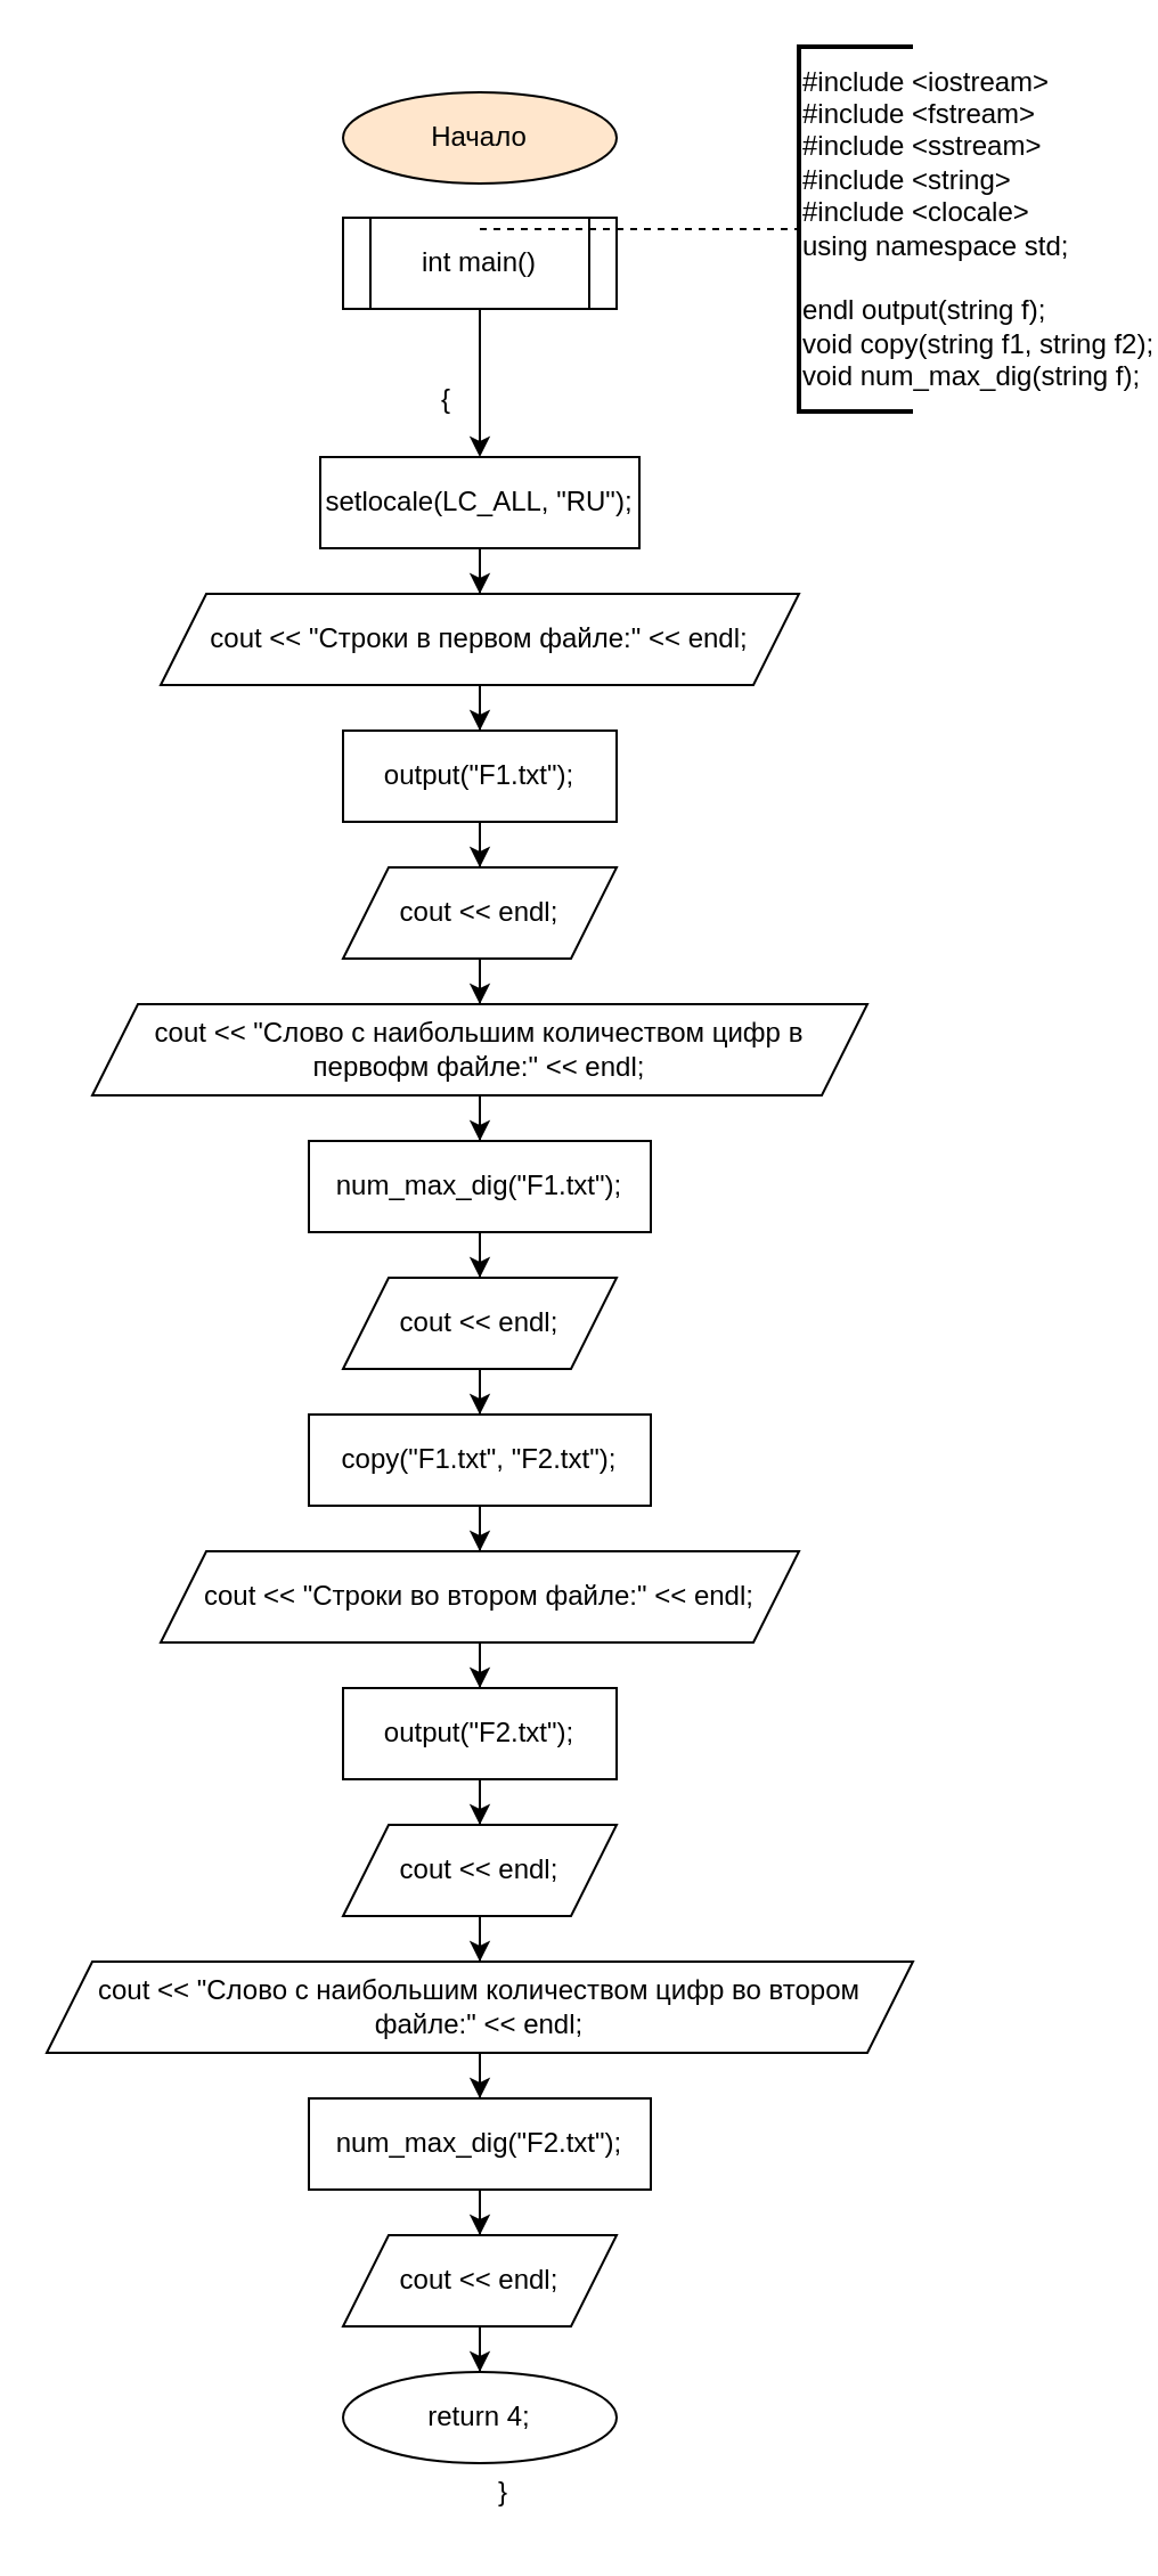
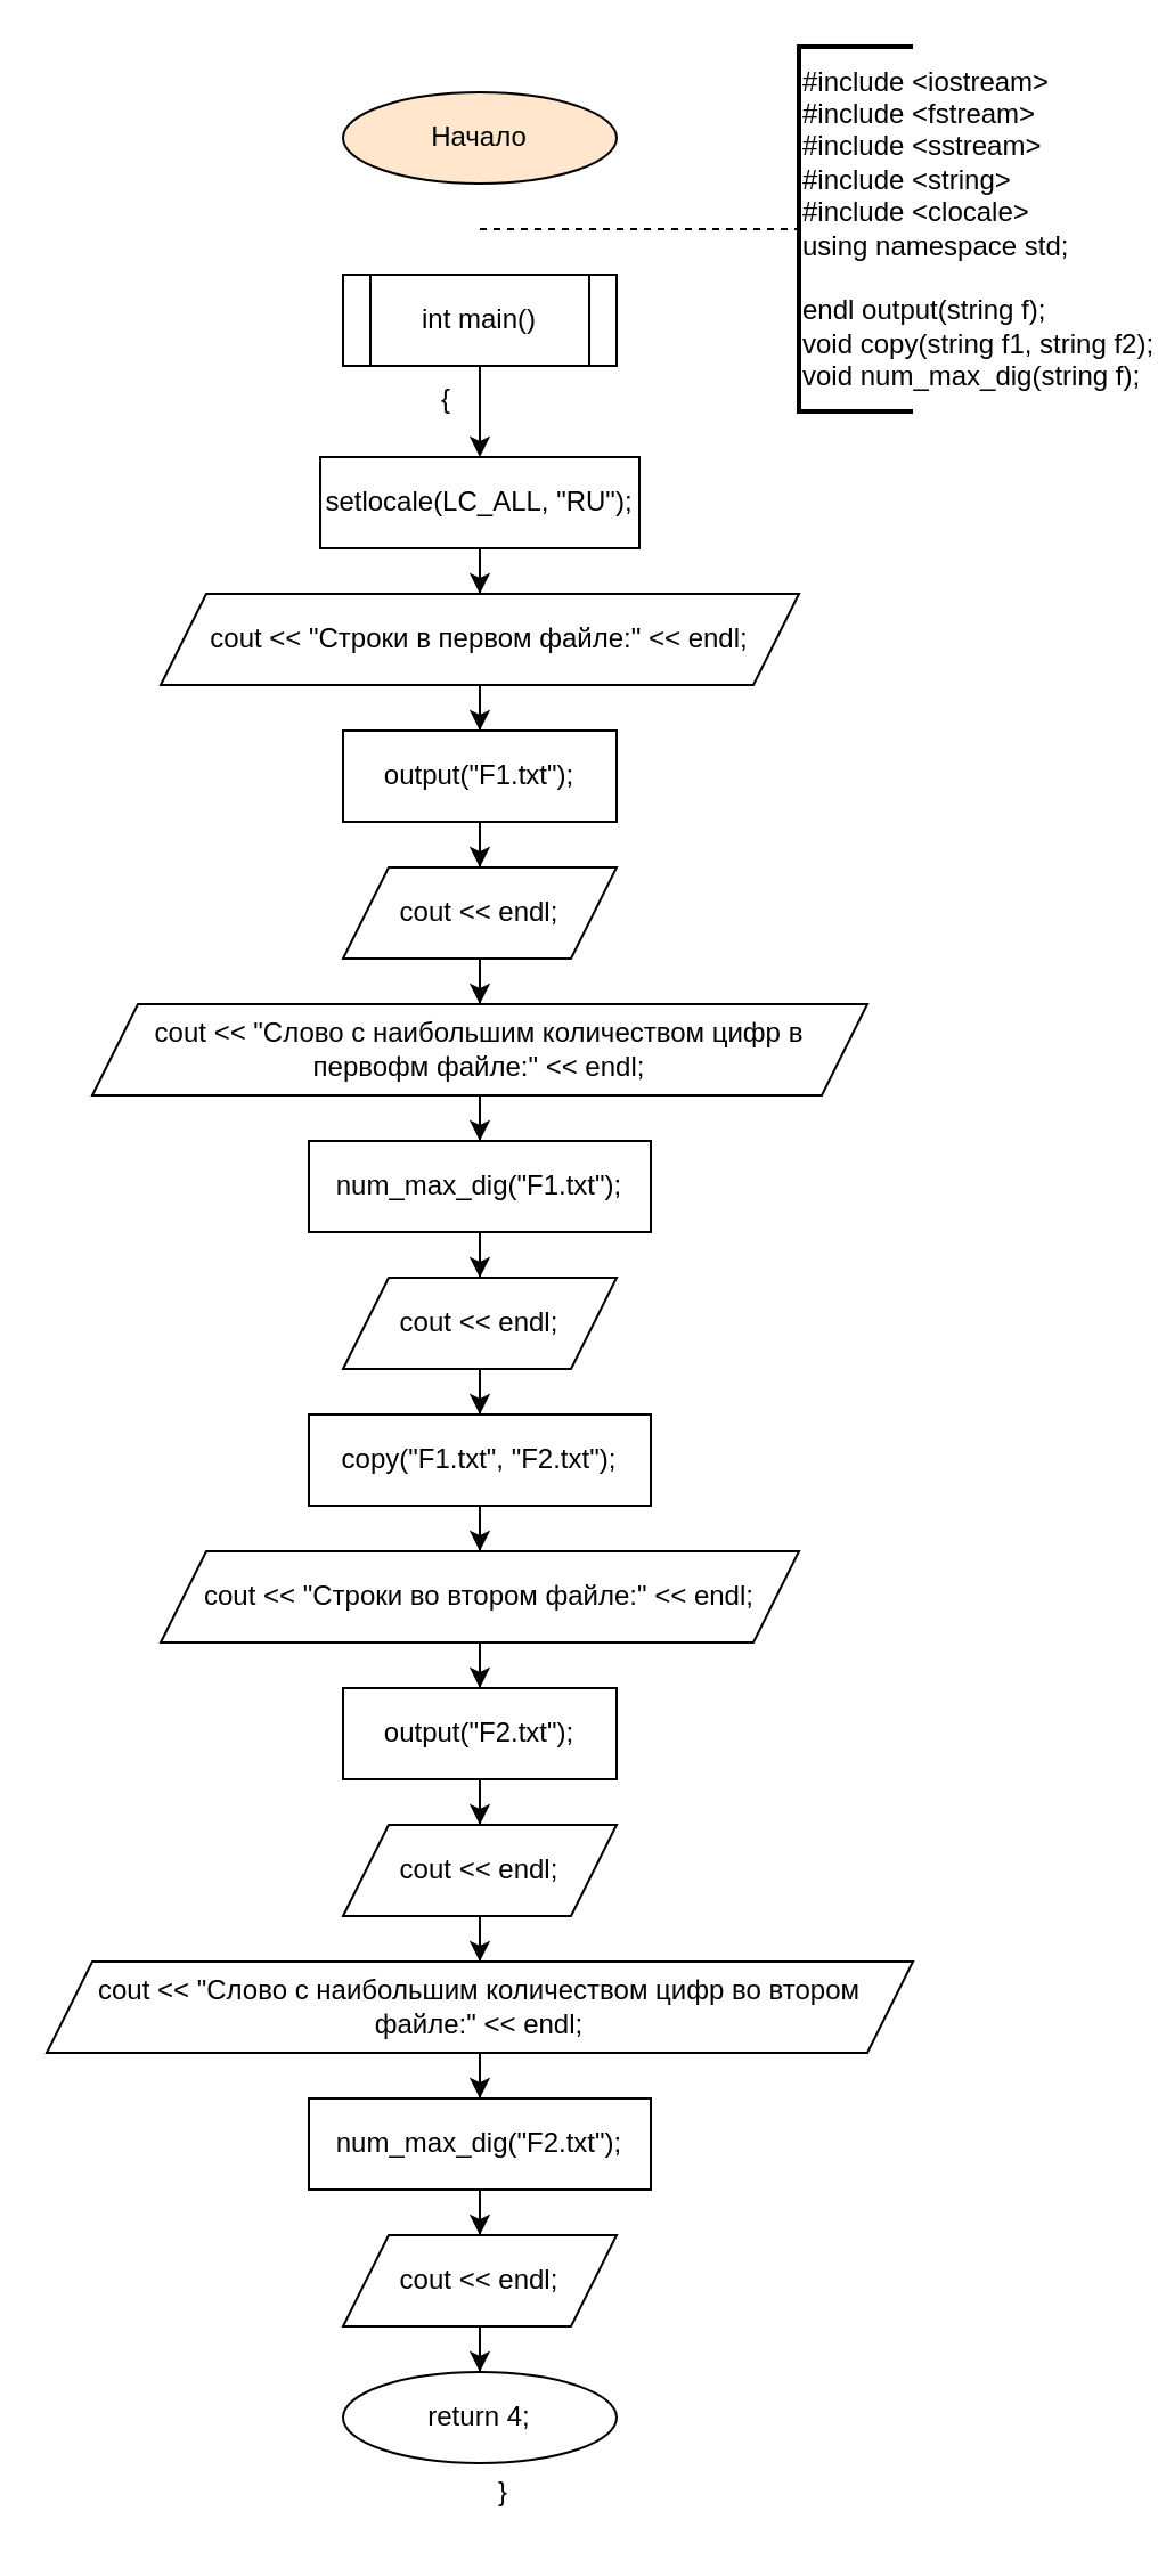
- <mxCell id="4" value="int main()" style="shape=process;whiteSpace=wrap;html=1;backgroundOutline=1;" vertex="1" parent="1"><mxGeometry x="150" y="95" width="120" height="40" as="geometry" /></mxCell>
+ <mxCell id="4" value="int main()" style="shape=process;whiteSpace=wrap;html=1;backgroundOutline=1;" vertex="1" parent="1"><mxGeometry x="150" y="120" width="120" height="40" as="geometry" /></mxCell>
